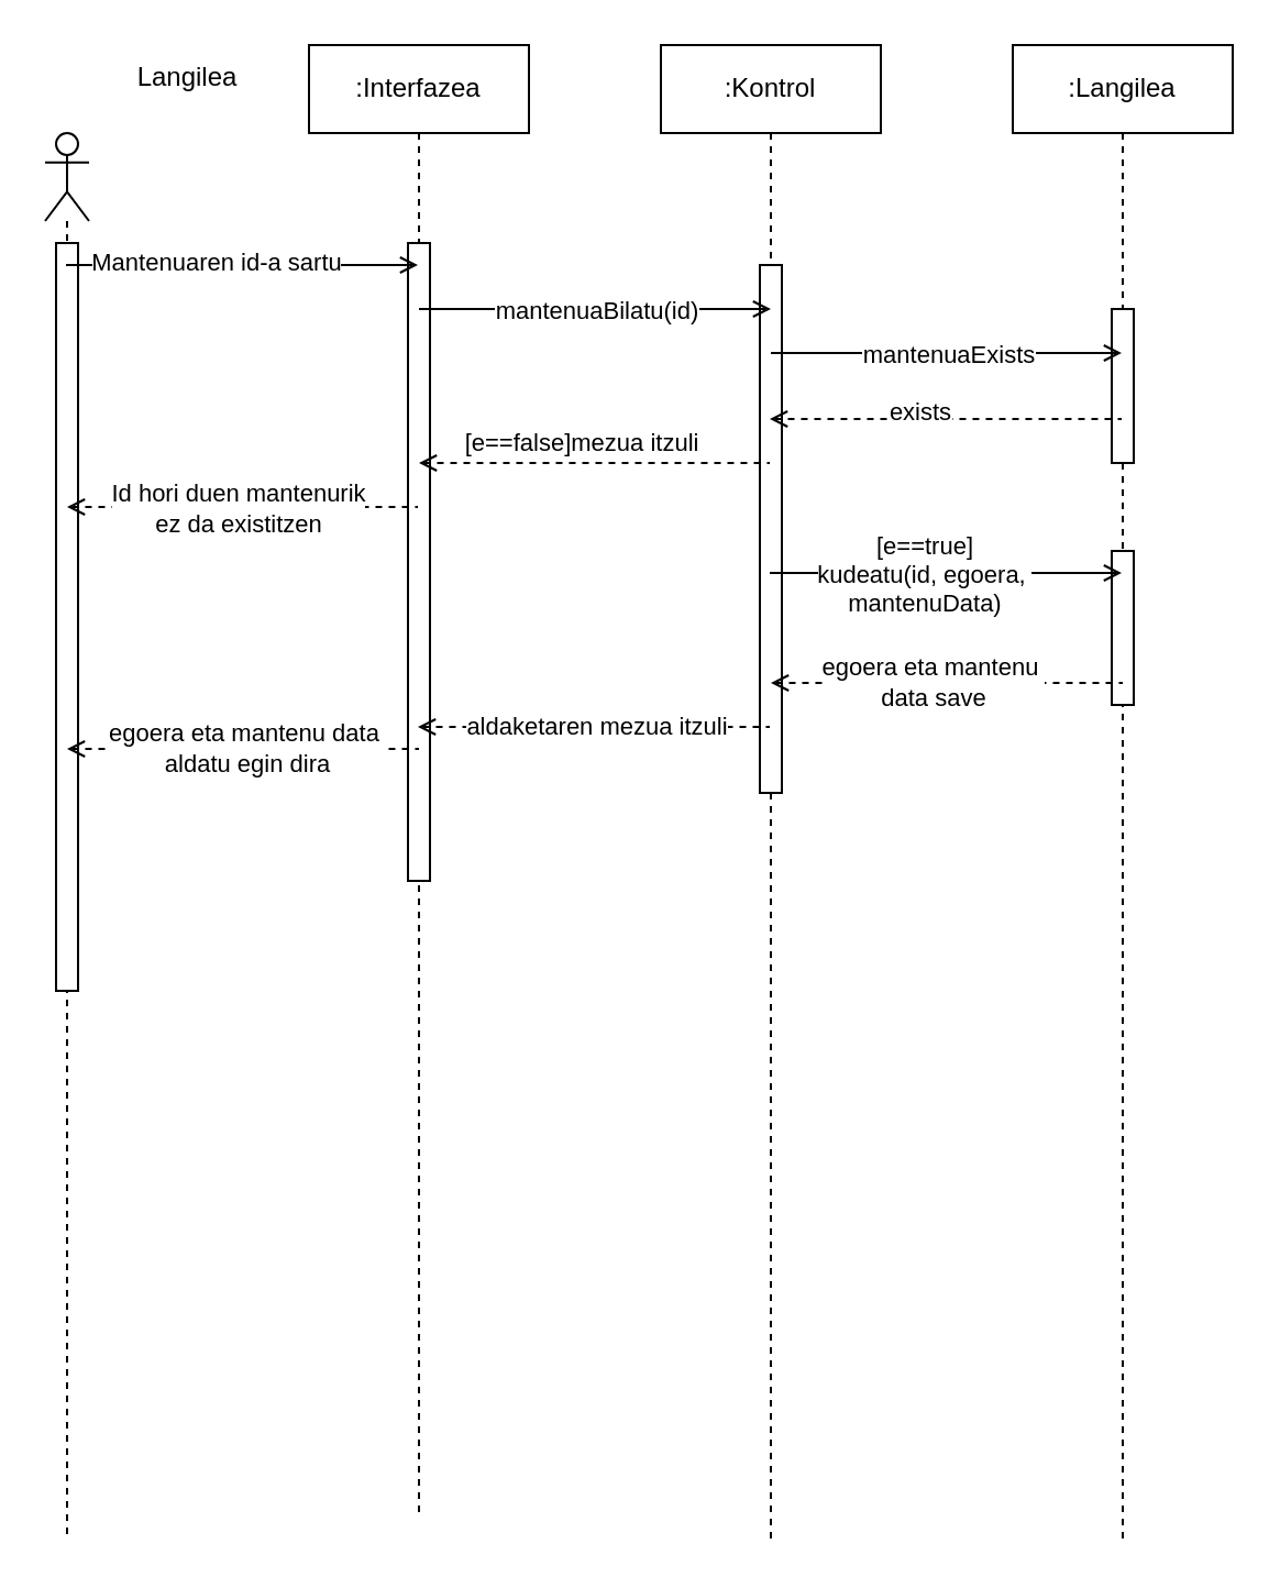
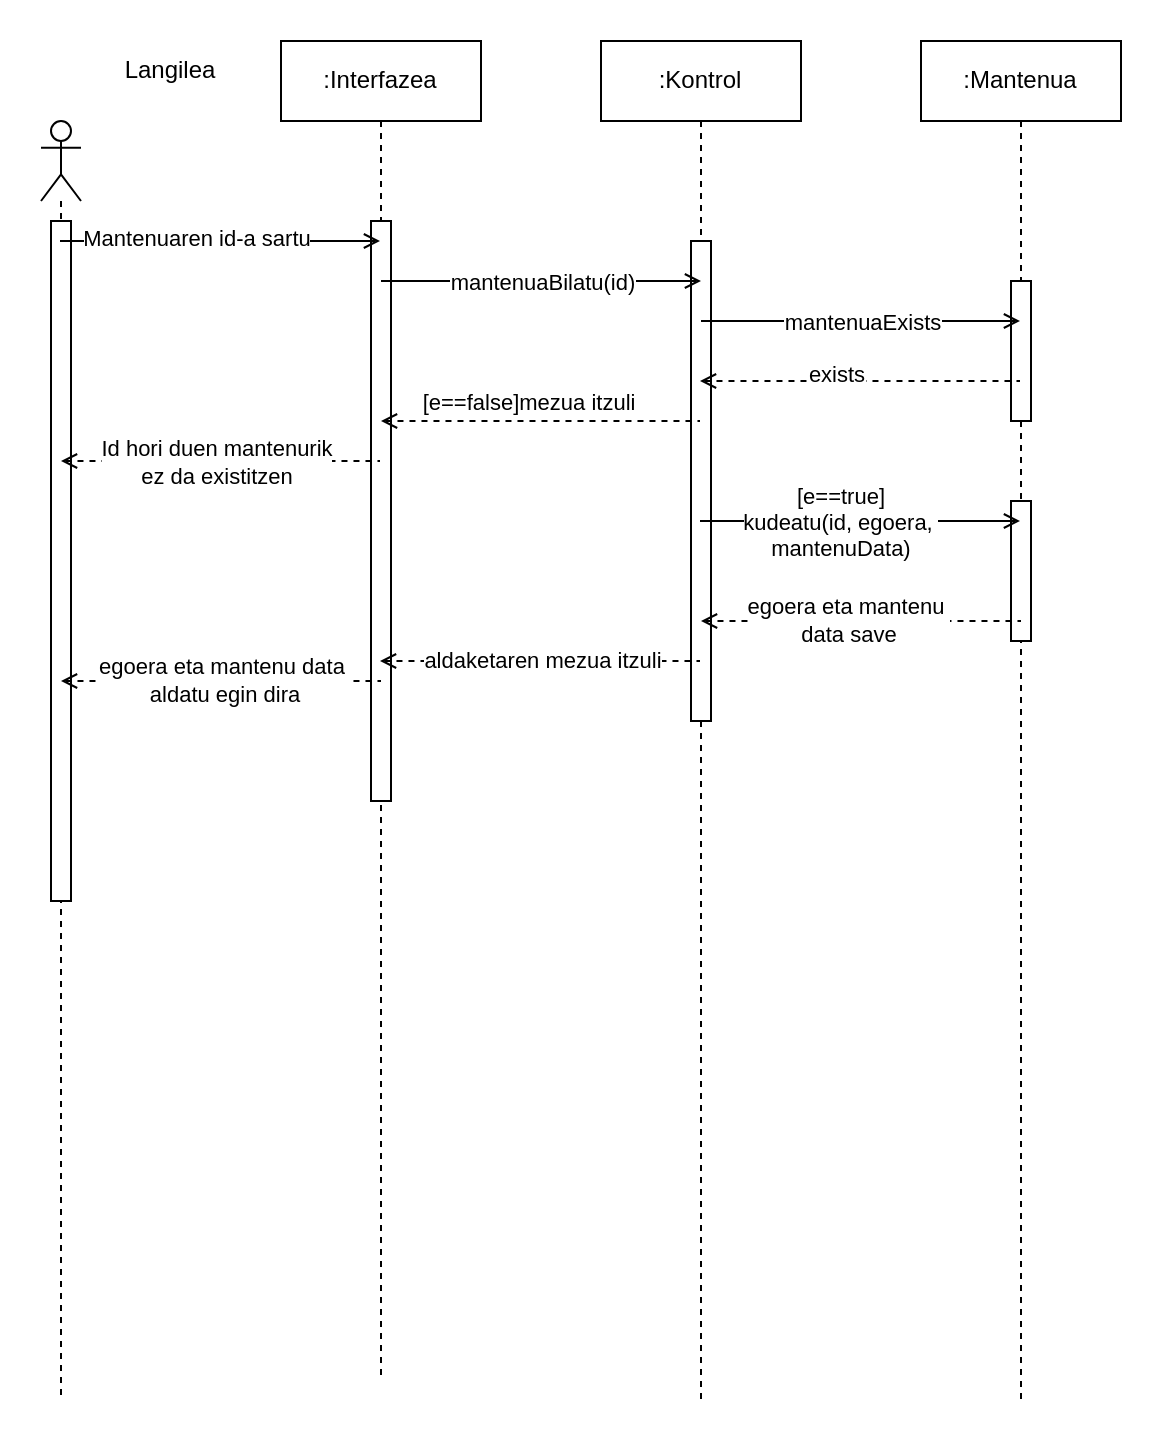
- <mxCell id="9" value=":Langilea" style="shape=umlLifeline;perimeter=lifelinePerimeter;whiteSpace=wrap;html=1;container=1;dropTarget=0;collapsible=0;recursiveResize=0;outlineConnect=0;portConstraint=eastwest;newEdgeStyle={&quot;curved&quot;:0,&quot;rounded&quot;:0};" vertex="1" parent="1"><mxGeometry x="460" y="20" width="100" height="680" as="geometry" /></mxCell>
+ <mxCell id="9" value=":Mantenua" style="shape=umlLifeline;perimeter=lifelinePerimeter;whiteSpace=wrap;html=1;container=1;dropTarget=0;collapsible=0;recursiveResize=0;outlineConnect=0;portConstraint=eastwest;newEdgeStyle={&quot;curved&quot;:0,&quot;rounded&quot;:0};" vertex="1" parent="1"><mxGeometry x="460" y="20" width="100" height="680" as="geometry" /></mxCell>
